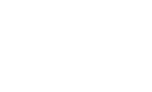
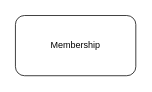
+ <mxCell id="2" value="Membership" style="rounded=1;whiteSpace=wrap;html=1;" vertex="1" parent="1"><mxGeometry x="20" y="20" width="160" height="80" as="geometry" /></mxCell>
